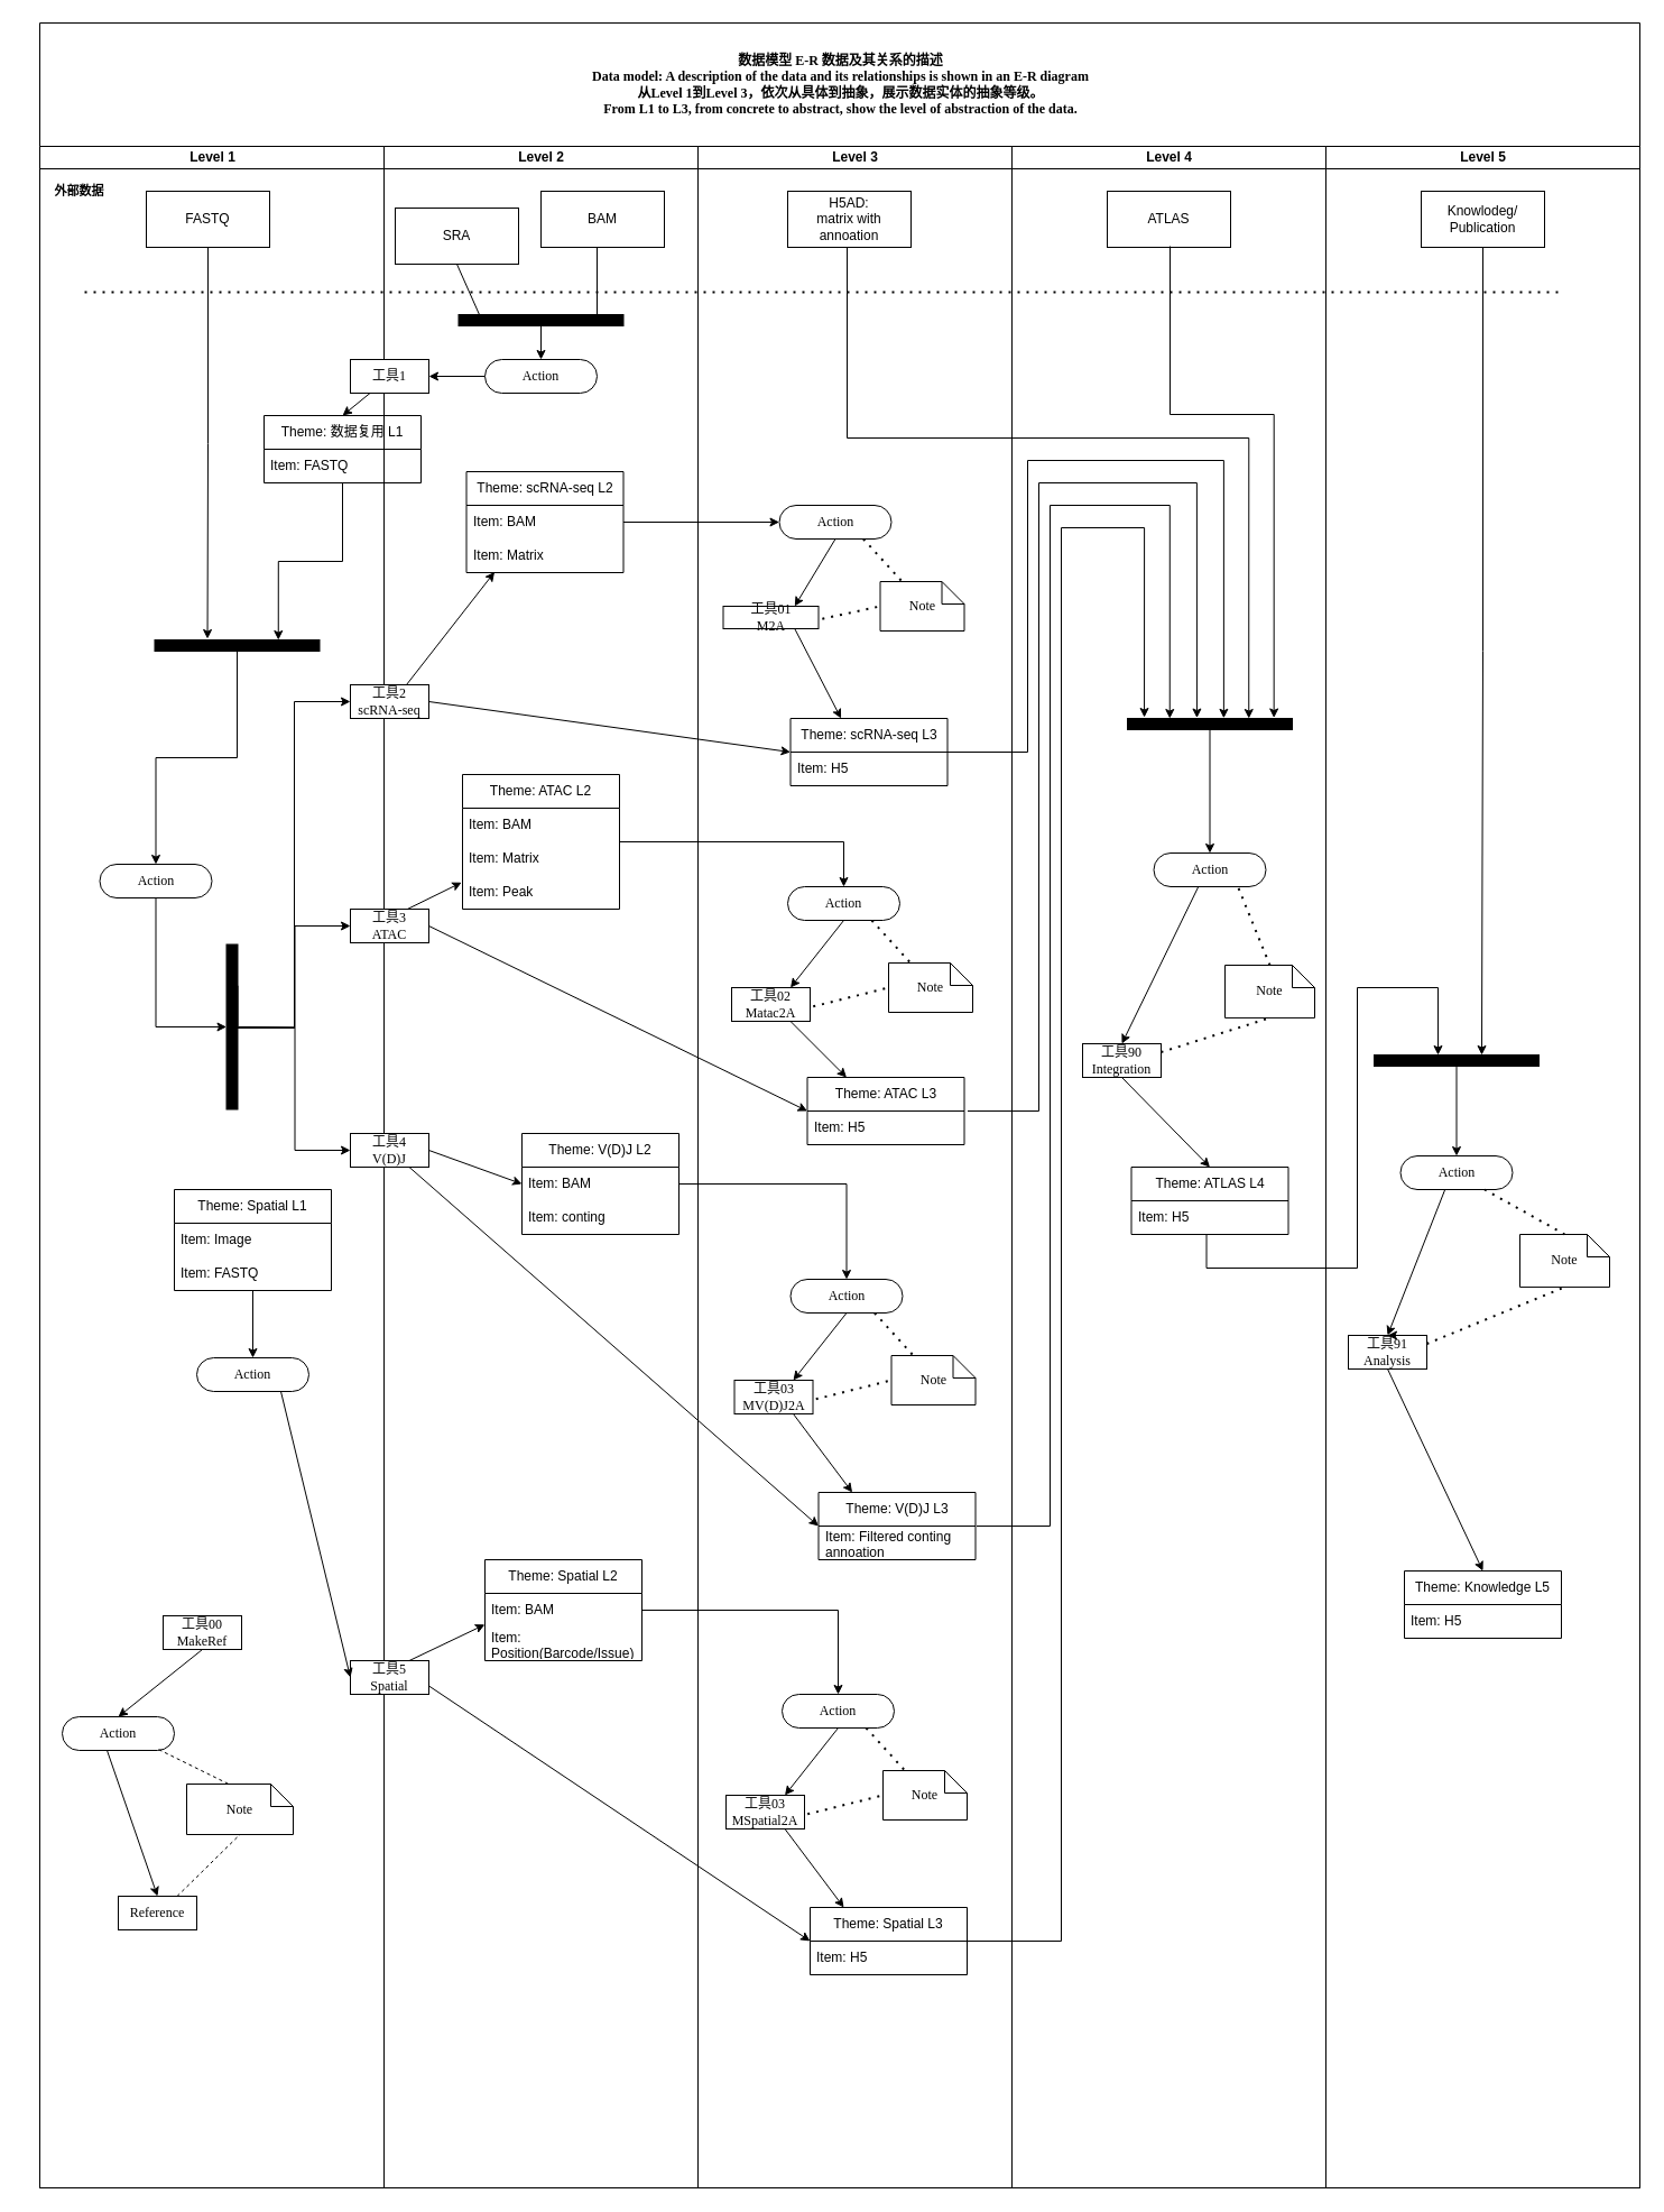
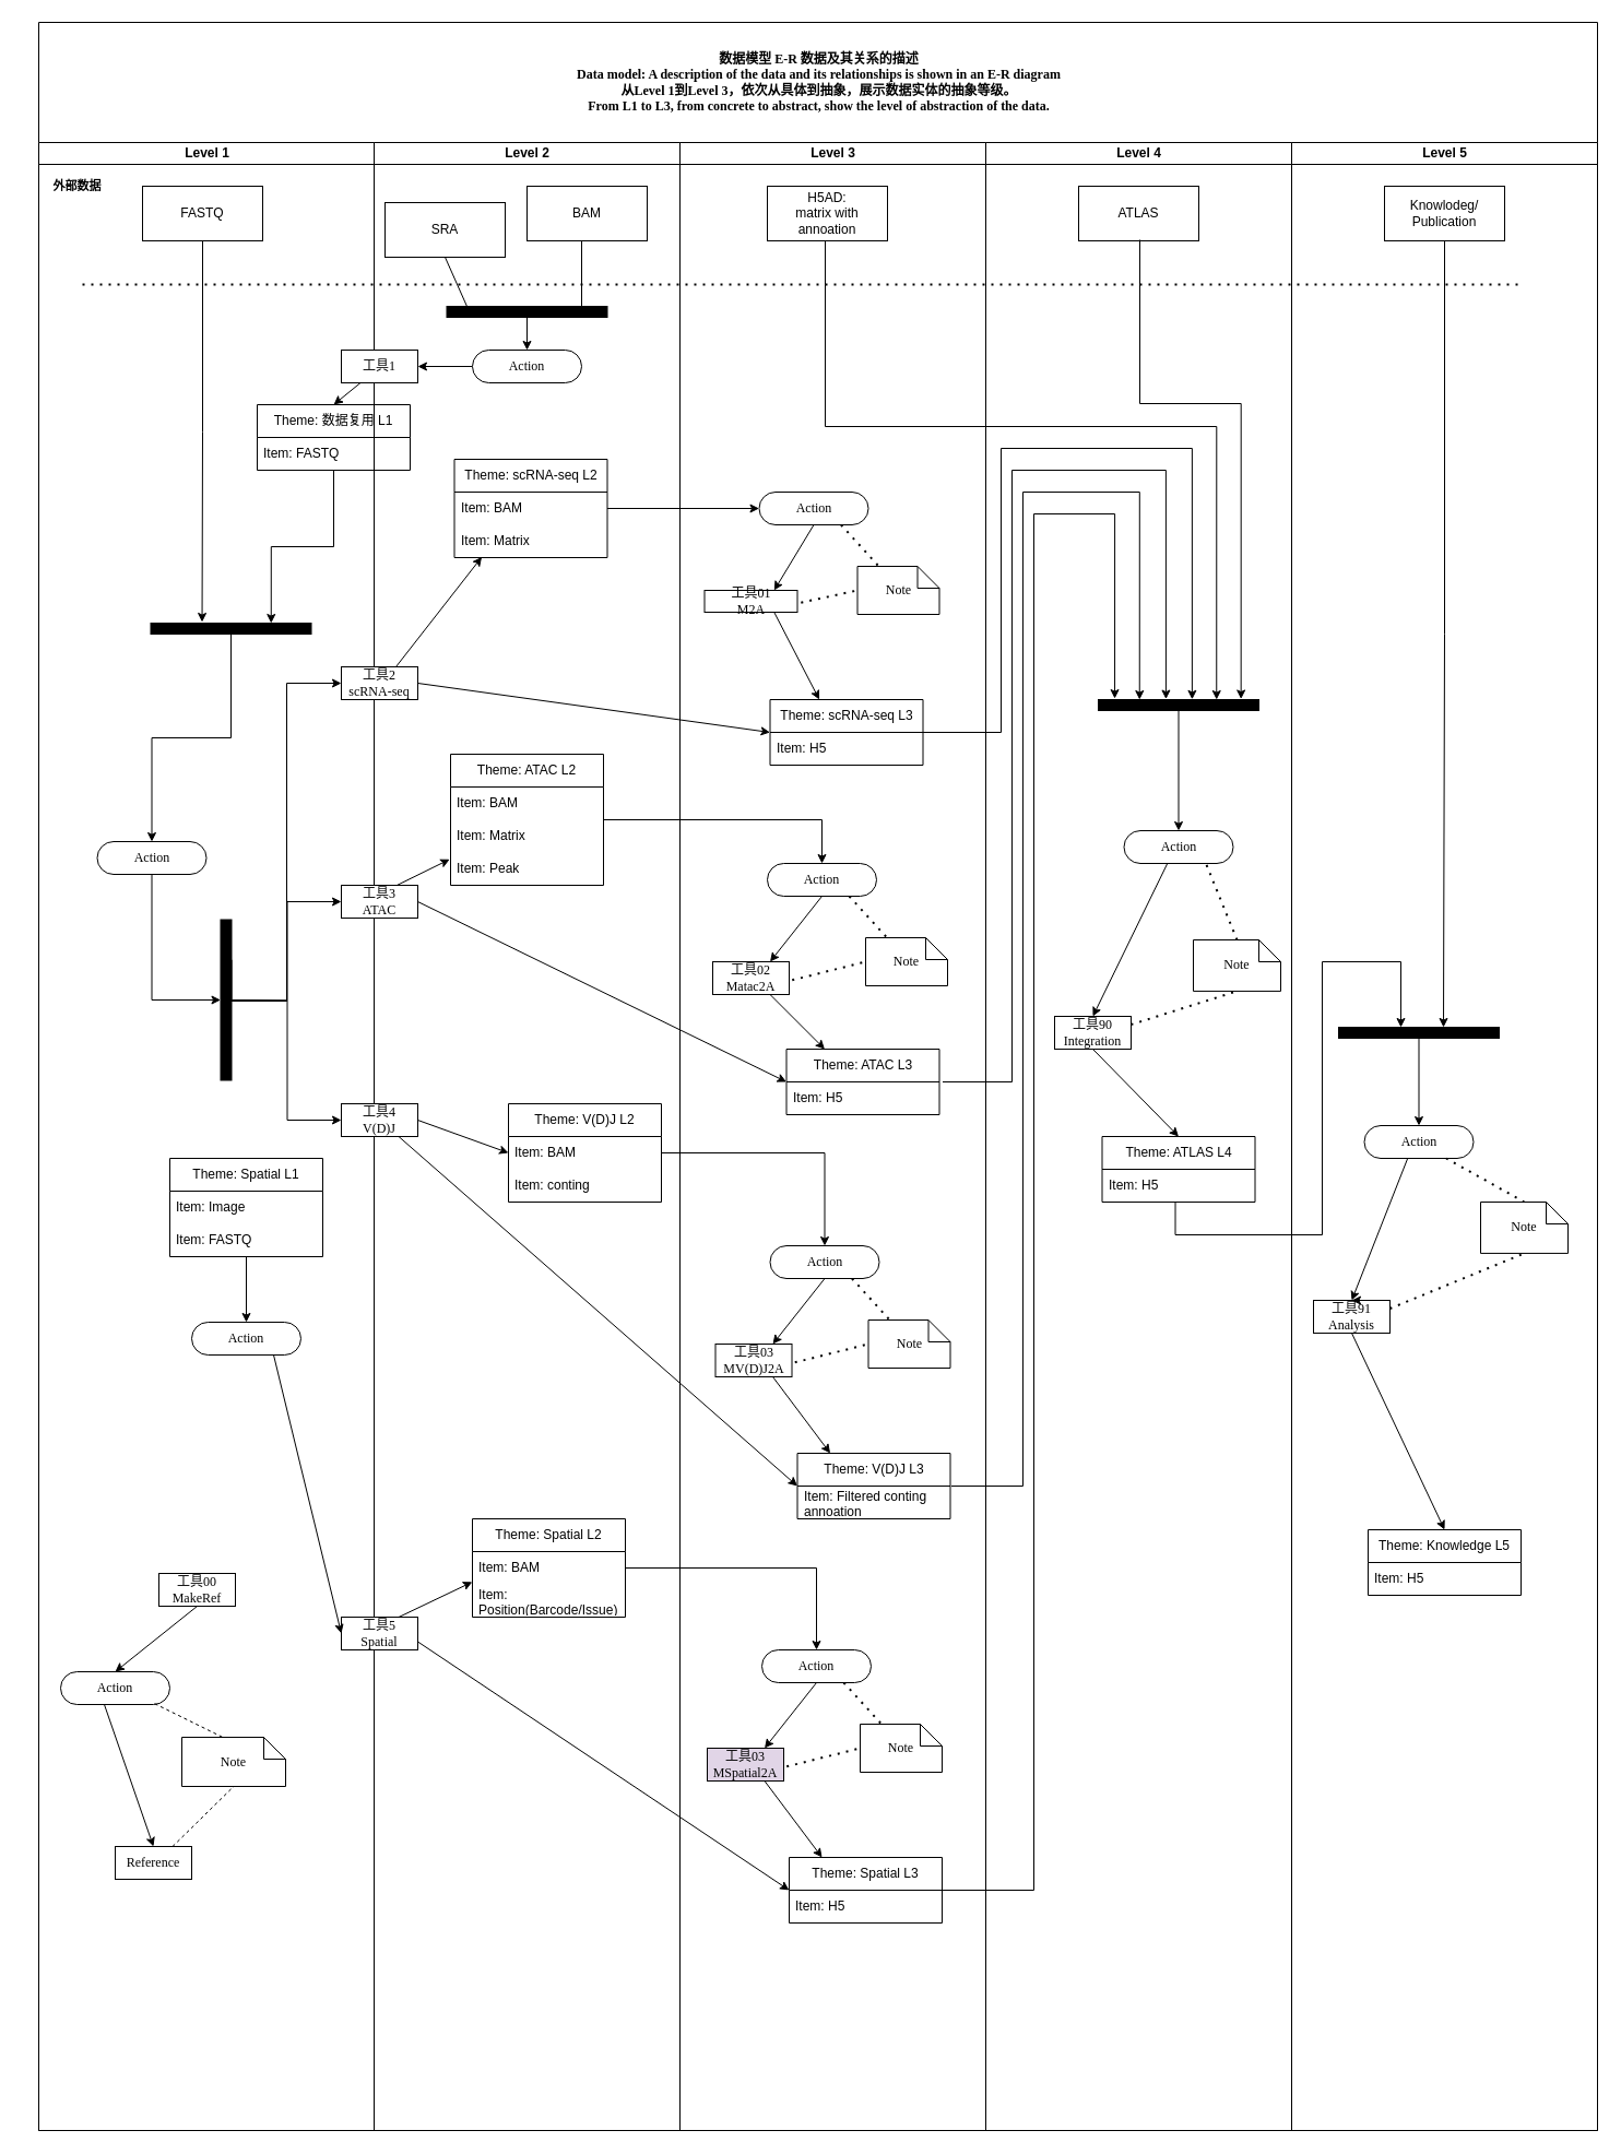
- <mxCell id="95" value="工具03&lt;div&gt;MSpatial2A&lt;/div&gt;" style="rounded=0;whiteSpace=wrap;html=1;shadow=0;comic=0;labelBackgroundColor=none;strokeWidth=1;fontFamily=Verdana;fontSize=12;align=center;arcSize=50;" vertex="1" parent="60"><mxGeometry x="25" y="1470" width="70" height="30" as="geometry" /></mxCell>
+ <mxCell id="95" value="工具03&lt;div&gt;MSpatial2A&lt;/div&gt;" style="rounded=0;whiteSpace=wrap;html=1;shadow=0;comic=0;labelBackgroundColor=none;strokeWidth=1;fontFamily=Verdana;fontSize=12;align=center;arcSize=50;fillColor=#e1d5e7;" vertex="1" parent="60"><mxGeometry x="25" y="1470" width="70" height="30" as="geometry" /></mxCell>
